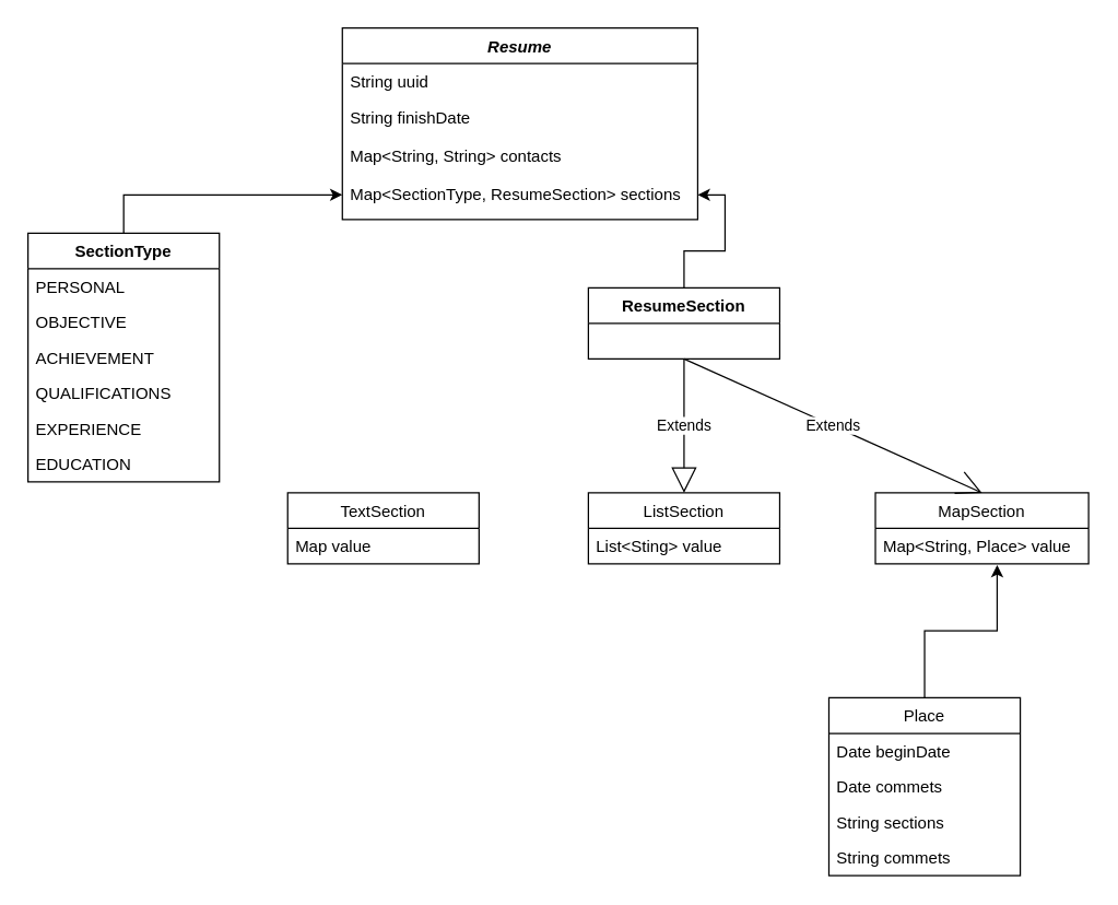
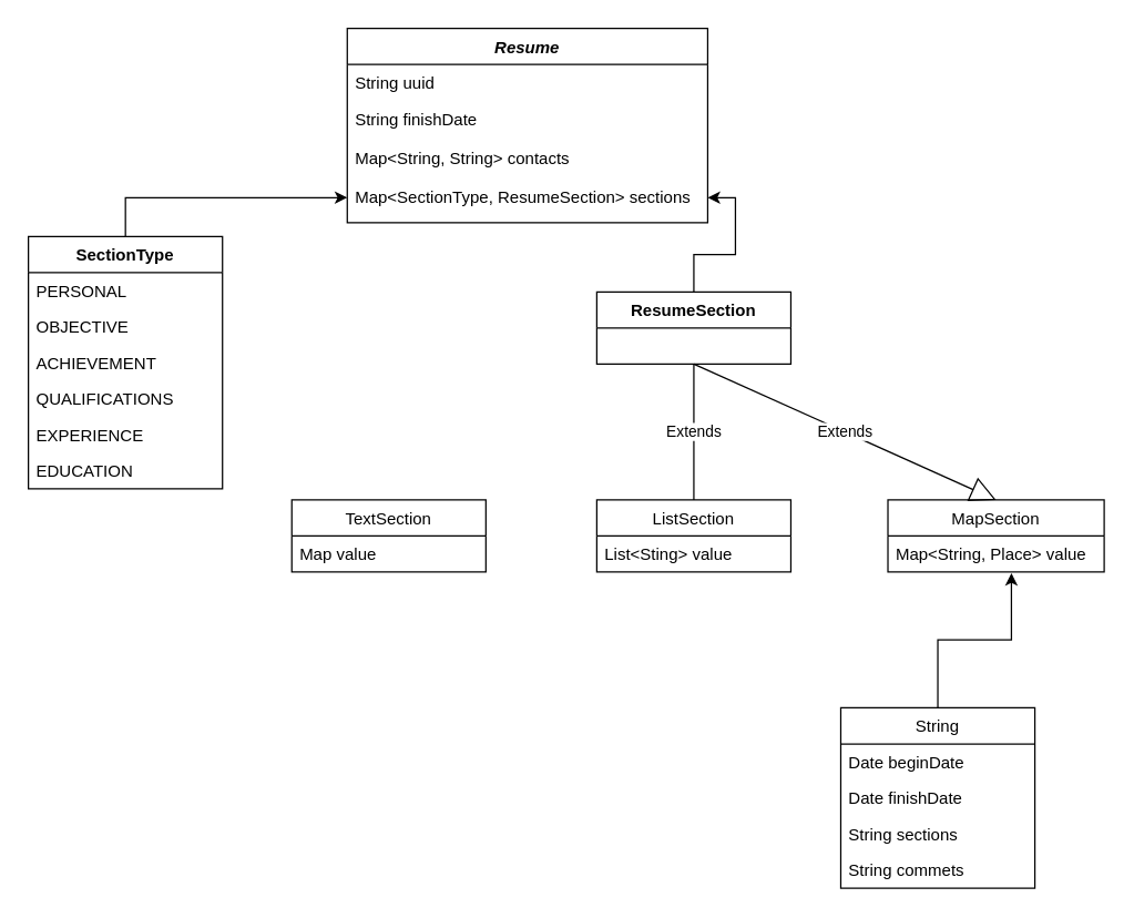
- <mxCell id="21" value="Extends" style="endArrow=block;endSize=16;endFill=0;html=1;exitX=0.5;exitY=1;exitDx=0;exitDy=0;entryX=0.5;entryY=0;entryDx=0;entryDy=0;" edge="1" parent="1" source="16" target="19"><mxGeometry width="160" relative="1" as="geometry"><mxPoint x="510" y="272" as="sourcePoint" /><mxPoint x="290" y="370" as="targetPoint" /></mxGeometry></mxCell>
+ <mxCell id="21" value="Extends" style="endArrow=none;endSize=16;endFill=0;html=1;exitX=0.5;exitY=1;exitDx=0;exitDy=0;entryX=0.5;entryY=0;entryDx=0;entryDy=0;" edge="1" parent="1" source="16" target="19"><mxGeometry width="160" relative="1" as="geometry"><mxPoint x="510" y="272" as="sourcePoint" /><mxPoint x="290" y="370" as="targetPoint" /></mxGeometry></mxCell>
- <mxCell id="24" value="Extends" style="endArrow=open;endSize=16;endFill=0;html=1;entryX=0.5;entryY=0;entryDx=0;entryDy=0;exitX=0.5;exitY=1;exitDx=0;exitDy=0;" edge="1" parent="1" source="16" target="22"><mxGeometry width="160" relative="1" as="geometry"><mxPoint x="550" y="290" as="sourcePoint" /><mxPoint x="510" y="370" as="targetPoint" /></mxGeometry></mxCell>
+ <mxCell id="24" value="Extends" style="endArrow=block;endSize=16;endFill=0;html=1;entryX=0.5;entryY=0;entryDx=0;entryDy=0;exitX=0.5;exitY=1;exitDx=0;exitDy=0;" edge="1" parent="1" source="16" target="22"><mxGeometry width="160" relative="1" as="geometry"><mxPoint x="550" y="290" as="sourcePoint" /><mxPoint x="510" y="370" as="targetPoint" /></mxGeometry></mxCell>
- <mxCell id="26" value="Place" style="swimlane;fontStyle=0;childLayout=stackLayout;horizontal=1;startSize=26;fillColor=none;horizontalStack=0;resizeParent=1;resizeParentMax=0;resizeLast=0;collapsible=1;marginBottom=0;" vertex="1" parent="1"><mxGeometry x="606" y="510" width="140" height="130" as="geometry" /></mxCell>
+ <mxCell id="26" value="String" style="swimlane;fontStyle=0;childLayout=stackLayout;horizontal=1;startSize=26;fillColor=none;horizontalStack=0;resizeParent=1;resizeParentMax=0;resizeLast=0;collapsible=1;marginBottom=0;" vertex="1" parent="1"><mxGeometry x="606" y="510" width="140" height="130" as="geometry" /></mxCell>
- <mxCell id="28" value="Date commets" style="text;strokeColor=none;fillColor=none;align=left;verticalAlign=top;spacingLeft=4;spacingRight=4;overflow=hidden;rotatable=0;points=[[0,0.5],[1,0.5]];portConstraint=eastwest;" vertex="1" parent="26"><mxGeometry y="52" width="140" height="26" as="geometry" /></mxCell>
+ <mxCell id="28" value="Date finishDate" style="text;strokeColor=none;fillColor=none;align=left;verticalAlign=top;spacingLeft=4;spacingRight=4;overflow=hidden;rotatable=0;points=[[0,0.5],[1,0.5]];portConstraint=eastwest;" vertex="1" parent="26"><mxGeometry y="52" width="140" height="26" as="geometry" /></mxCell>
